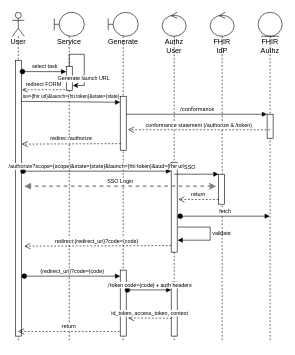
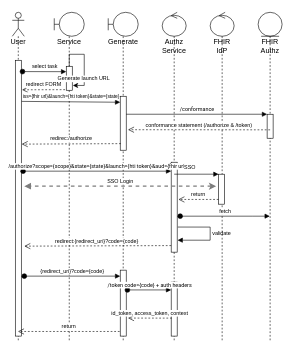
- <mxCell id="11" value="Authz User" style="shape=umlLifeline;participant=umlControl;perimeter=lifelinePerimeter;whiteSpace=wrap;html=1;container=1;collapsible=0;recursiveResize=0;verticalAlign=top;spacingTop=36;outlineConnect=0;" parent="1" vertex="1"><mxGeometry x="270" y="20" width="40" height="550" as="geometry" /></mxCell>
+ <mxCell id="11" value="Authz Service" style="shape=umlLifeline;participant=umlControl;perimeter=lifelinePerimeter;whiteSpace=wrap;html=1;container=1;collapsible=0;recursiveResize=0;verticalAlign=top;spacingTop=36;outlineConnect=0;" parent="1" vertex="1"><mxGeometry x="270" y="20" width="40" height="550" as="geometry" /></mxCell>
